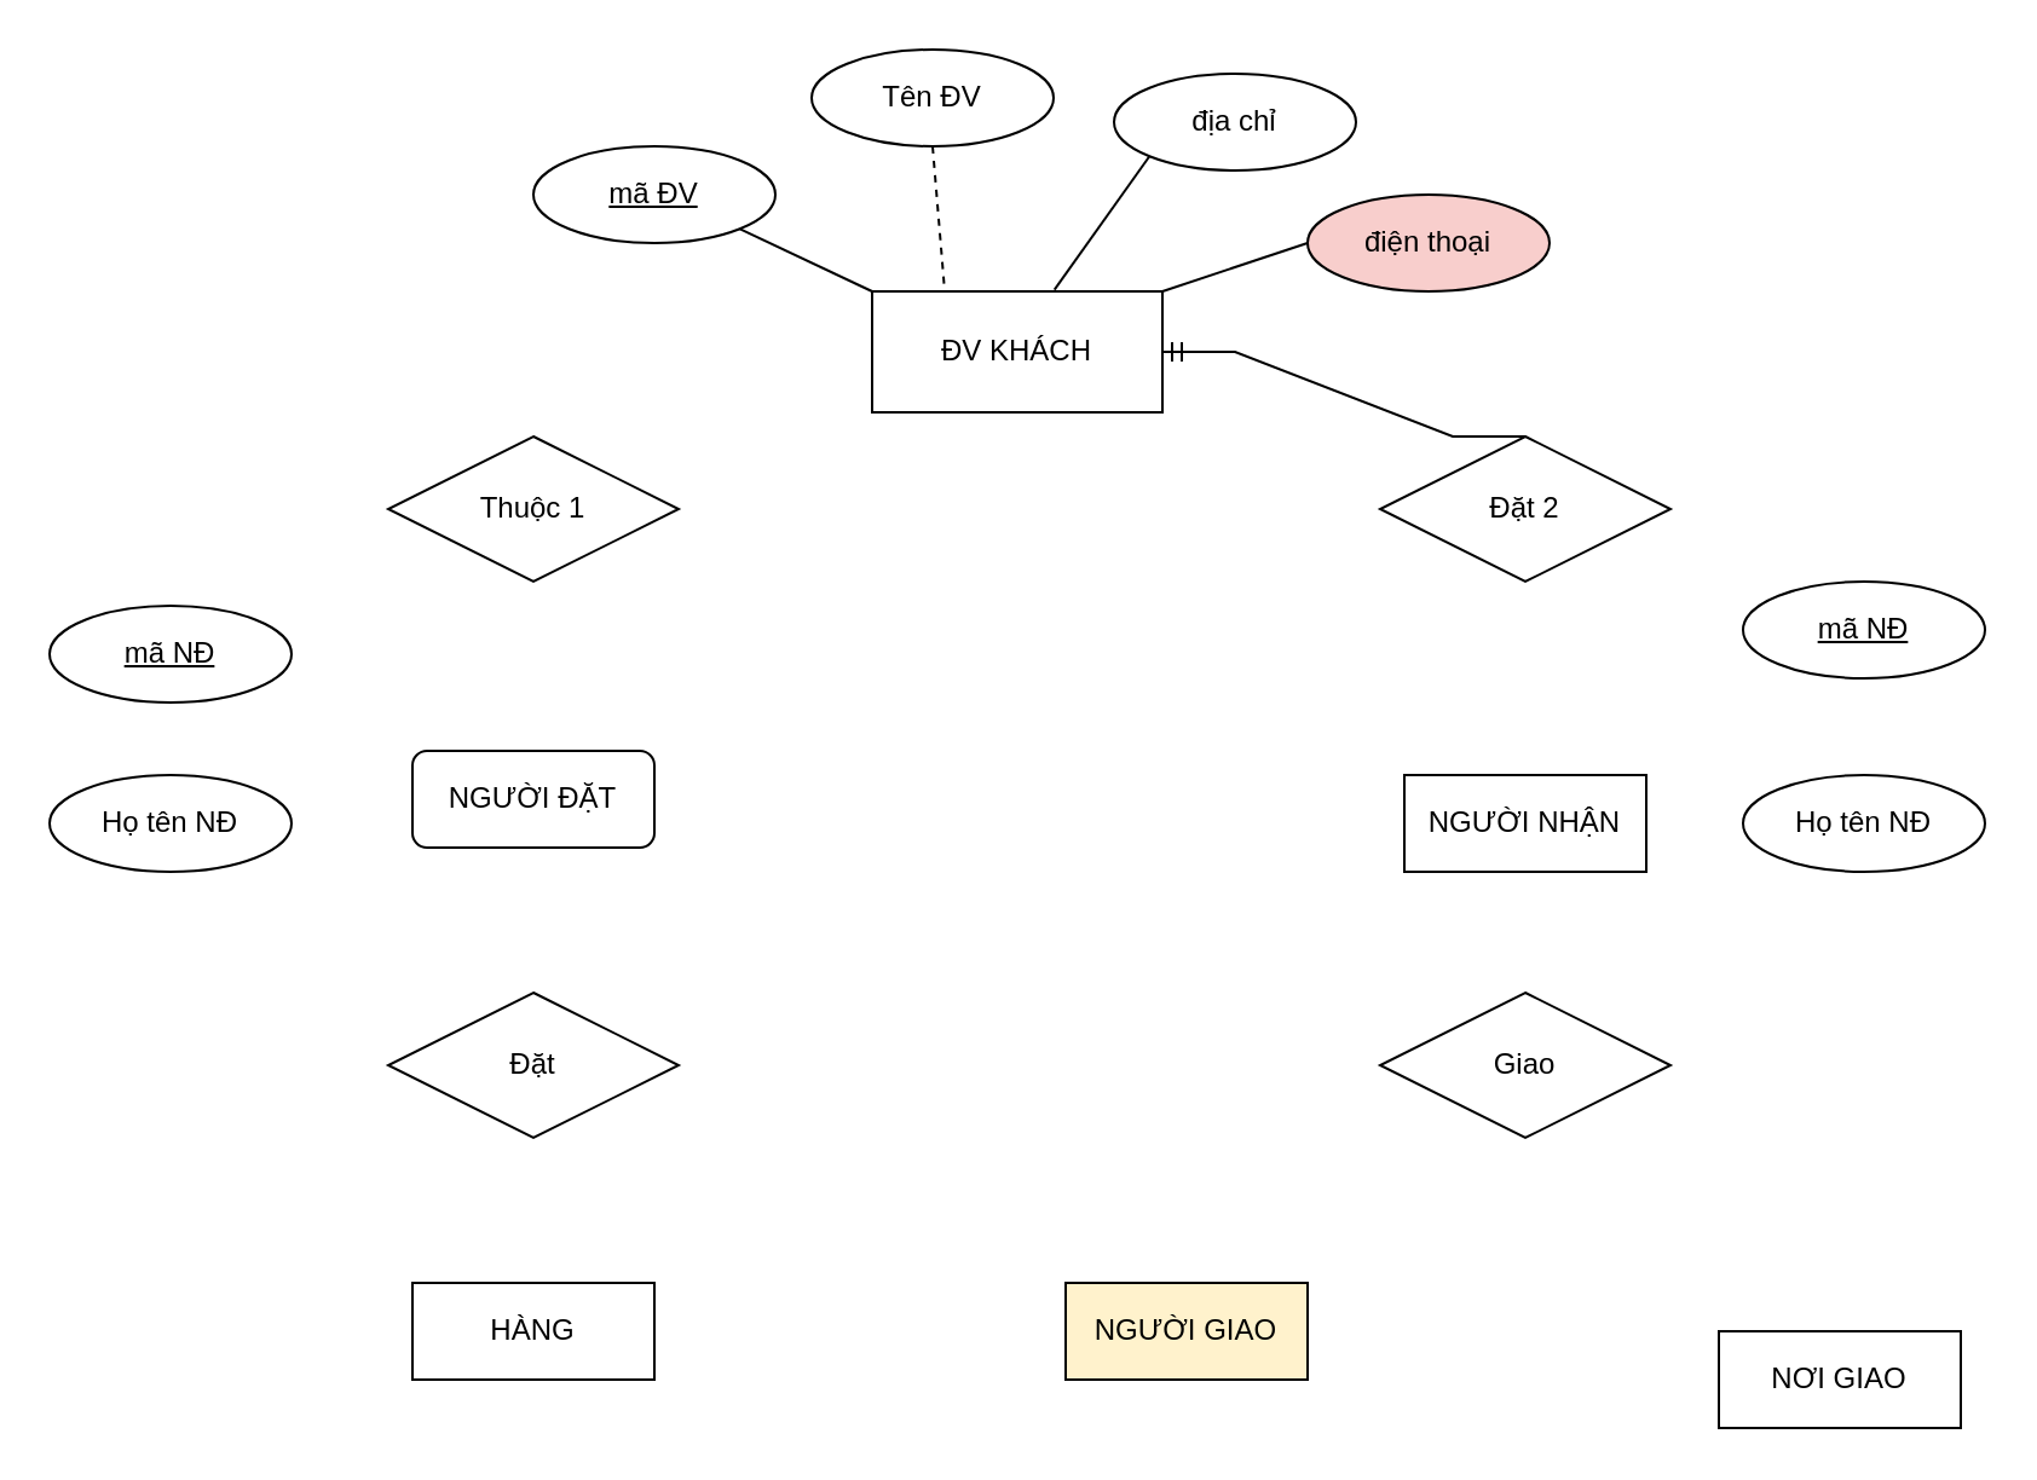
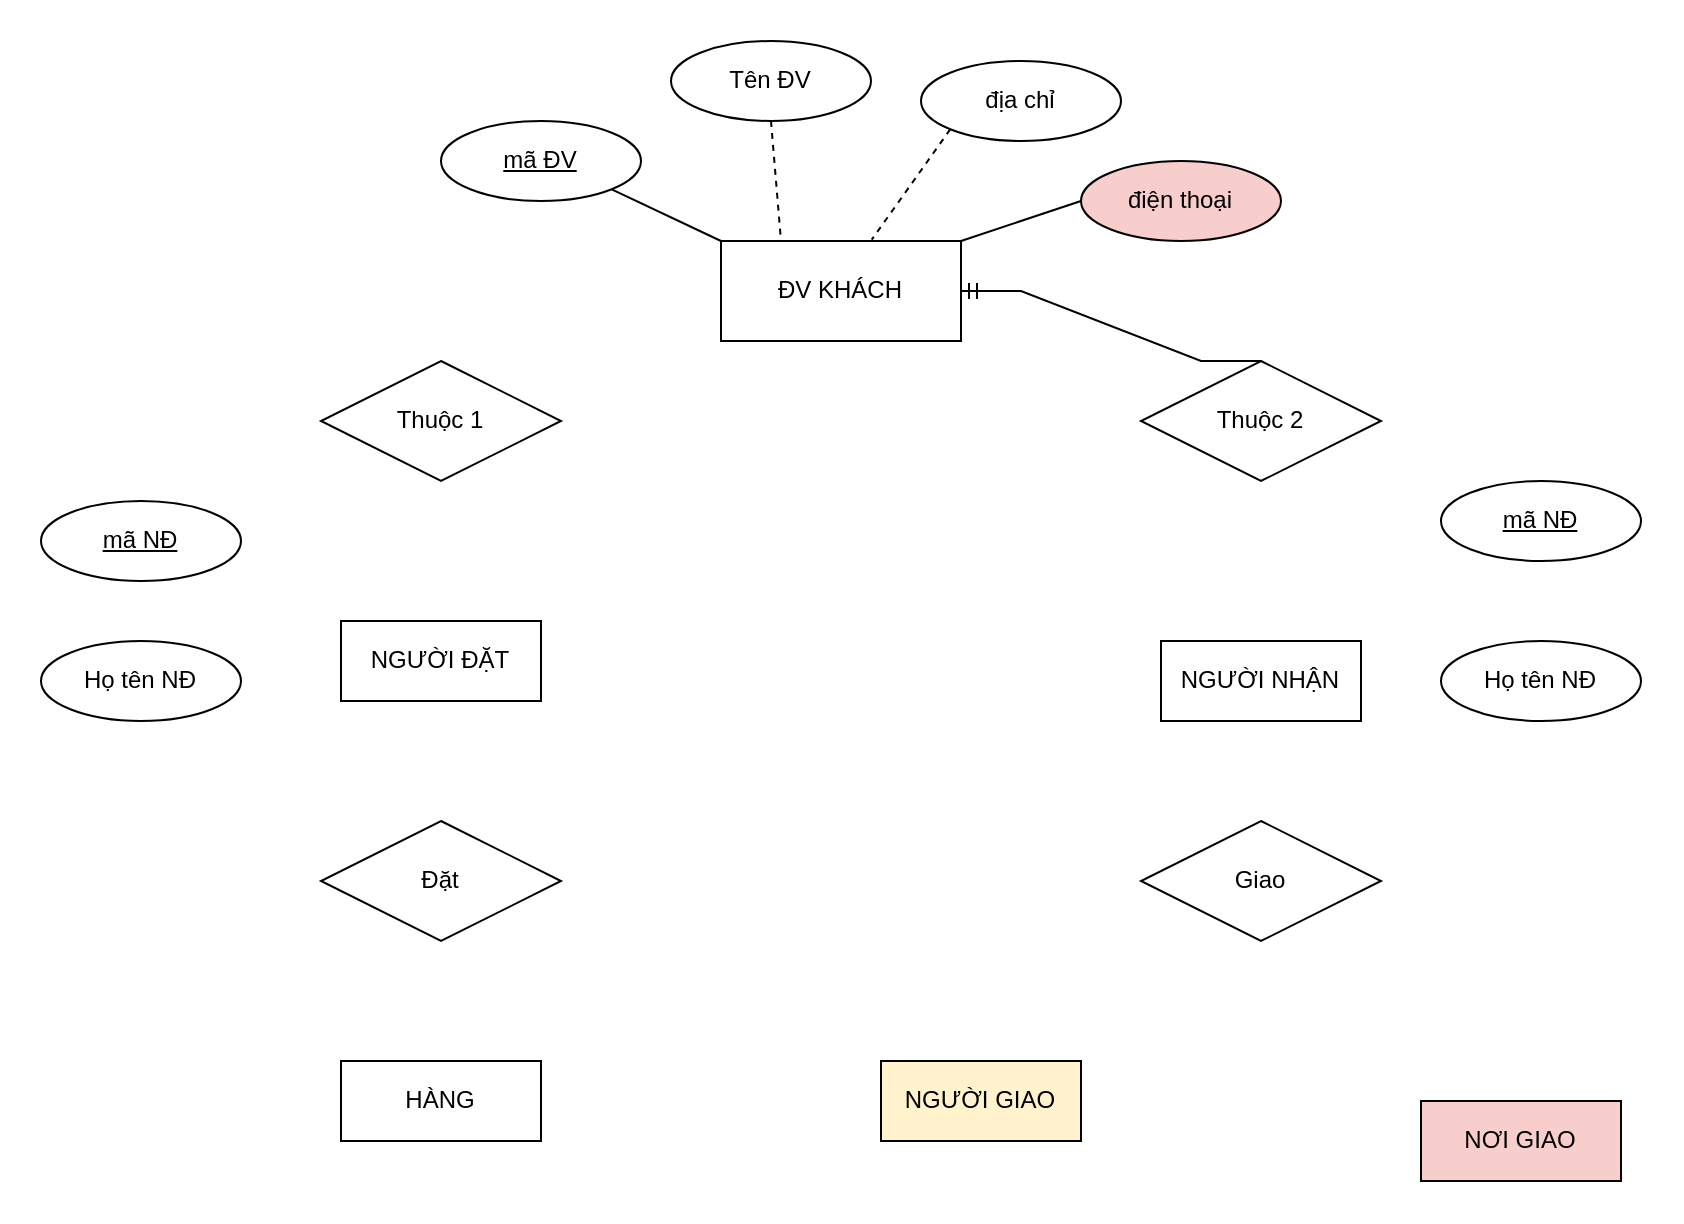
- <mxCell id="9" value="" style="endArrow=none;html=1;rounded=0;exitX=0;exitY=1;exitDx=0;exitDy=0;entryX=0.628;entryY=-0.013;entryDx=0;entryDy=0;entryPerimeter=0;" edge="1" parent="1" source="5" target="2"><mxGeometry relative="1" as="geometry"><mxPoint x="325.355" y="114.142" as="sourcePoint" /><mxPoint x="380" y="140" as="targetPoint" /></mxGeometry></mxCell>
+ <mxCell id="9" value="" style="endArrow=none;html=1;rounded=0;exitX=0;exitY=1;exitDx=0;exitDy=0;entryX=0.628;entryY=-0.013;entryDx=0;entryDy=0;entryPerimeter=0;dashed=1;" edge="1" parent="1" source="5" target="2"><mxGeometry relative="1" as="geometry"><mxPoint x="325.355" y="114.142" as="sourcePoint" /><mxPoint x="380" y="140" as="targetPoint" /></mxGeometry></mxCell>
- <mxCell id="12" value="Đặt 2" style="shape=rhombus;perimeter=rhombusPerimeter;whiteSpace=wrap;html=1;align=center;" vertex="1" parent="1"><mxGeometry x="570" y="180" width="120" height="60" as="geometry" /></mxCell>
+ <mxCell id="12" value="Thuộc 2" style="shape=rhombus;perimeter=rhombusPerimeter;whiteSpace=wrap;html=1;align=center;" vertex="1" parent="1"><mxGeometry x="570" y="180" width="120" height="60" as="geometry" /></mxCell>
- <mxCell id="14" value="NGƯỜI ĐẶT" style="whiteSpace=wrap;html=1;align=center;rounded=1;" vertex="1" parent="1"><mxGeometry x="170" y="310" width="100" height="40" as="geometry" /></mxCell>
+ <mxCell id="14" value="NGƯỜI ĐẶT" style="whiteSpace=wrap;html=1;align=center;" vertex="1" parent="1"><mxGeometry x="170" y="310" width="100" height="40" as="geometry" /></mxCell>
- <mxCell id="24" value="NƠI GIAO" style="whiteSpace=wrap;html=1;align=center;" vertex="1" parent="1"><mxGeometry x="710" y="550" width="100" height="40" as="geometry" /></mxCell>
+ <mxCell id="24" value="NƠI GIAO" style="whiteSpace=wrap;html=1;align=center;fillColor=#f8cecc;" vertex="1" parent="1"><mxGeometry x="710" y="550" width="100" height="40" as="geometry" /></mxCell>
